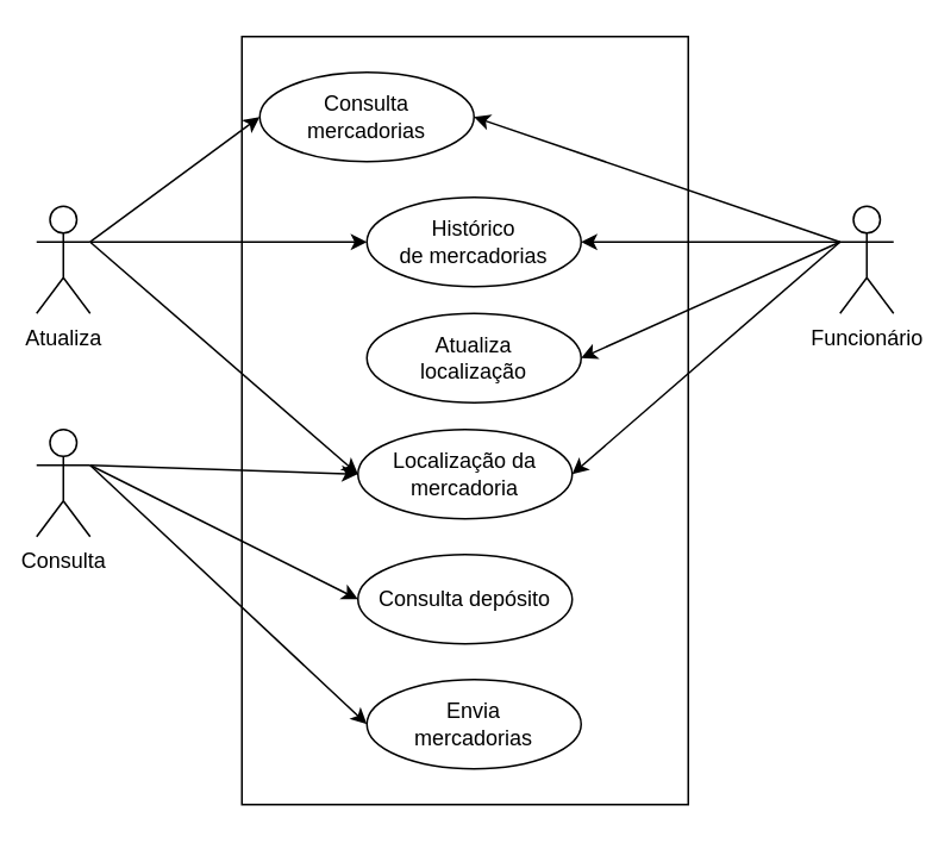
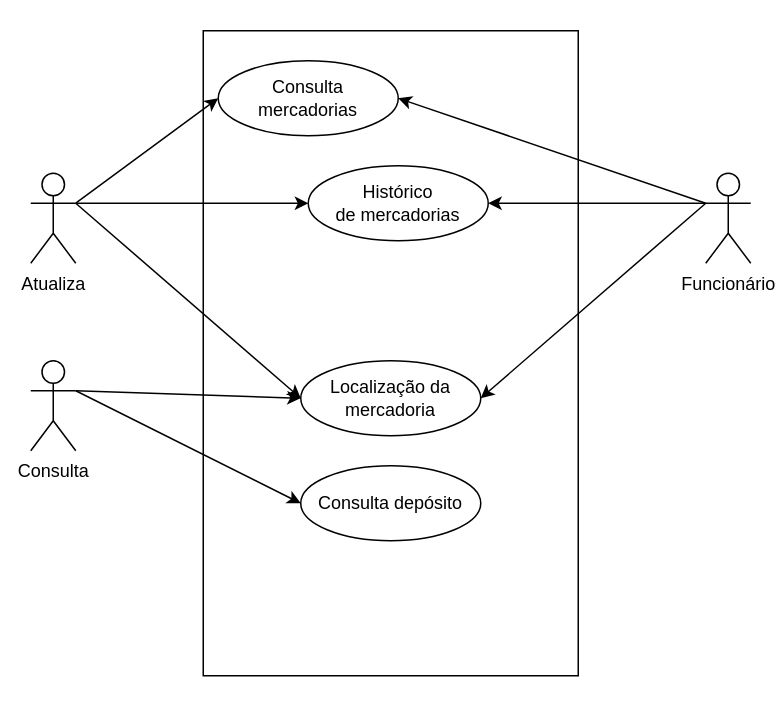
- <mxCell id="19" value="" style="endArrow=classic;html=1;entryX=1;entryY=0.5;entryDx=0;entryDy=0;exitX=0;exitY=0.333;exitDx=0;exitDy=0;exitPerimeter=0;" parent="1" source="10" target="18" edge="1"><mxGeometry width="50" height="50" relative="1" as="geometry"><mxPoint x="480" y="145" as="sourcePoint" /><mxPoint x="330" y="275" as="targetPoint" /></mxGeometry></mxCell>
- <mxCell id="18" value="Atualiza&lt;br&gt;localização" style="ellipse;whiteSpace=wrap;html=1;verticalAlign=middle;" parent="1" vertex="1"><mxGeometry x="205" y="175" width="120" height="50" as="geometry" /></mxCell>
- <mxCell id="21" value="" style="endArrow=classic;html=1;exitX=1;exitY=0.333;exitDx=0;exitDy=0;exitPerimeter=0;entryX=0;entryY=0.5;entryDx=0;entryDy=0;" edge="1" parent="1" source="11" target="20"><mxGeometry width="50" height="50" relative="1" as="geometry"><mxPoint x="420" y="380" as="sourcePoint" /><mxPoint x="470" y="330" as="targetPoint" /></mxGeometry></mxCell>
- <mxCell id="20" value="Envia&lt;br&gt;mercadorias" style="ellipse;whiteSpace=wrap;html=1;verticalAlign=middle;" vertex="1" parent="1"><mxGeometry x="205" y="380" width="120" height="50" as="geometry" /></mxCell>
